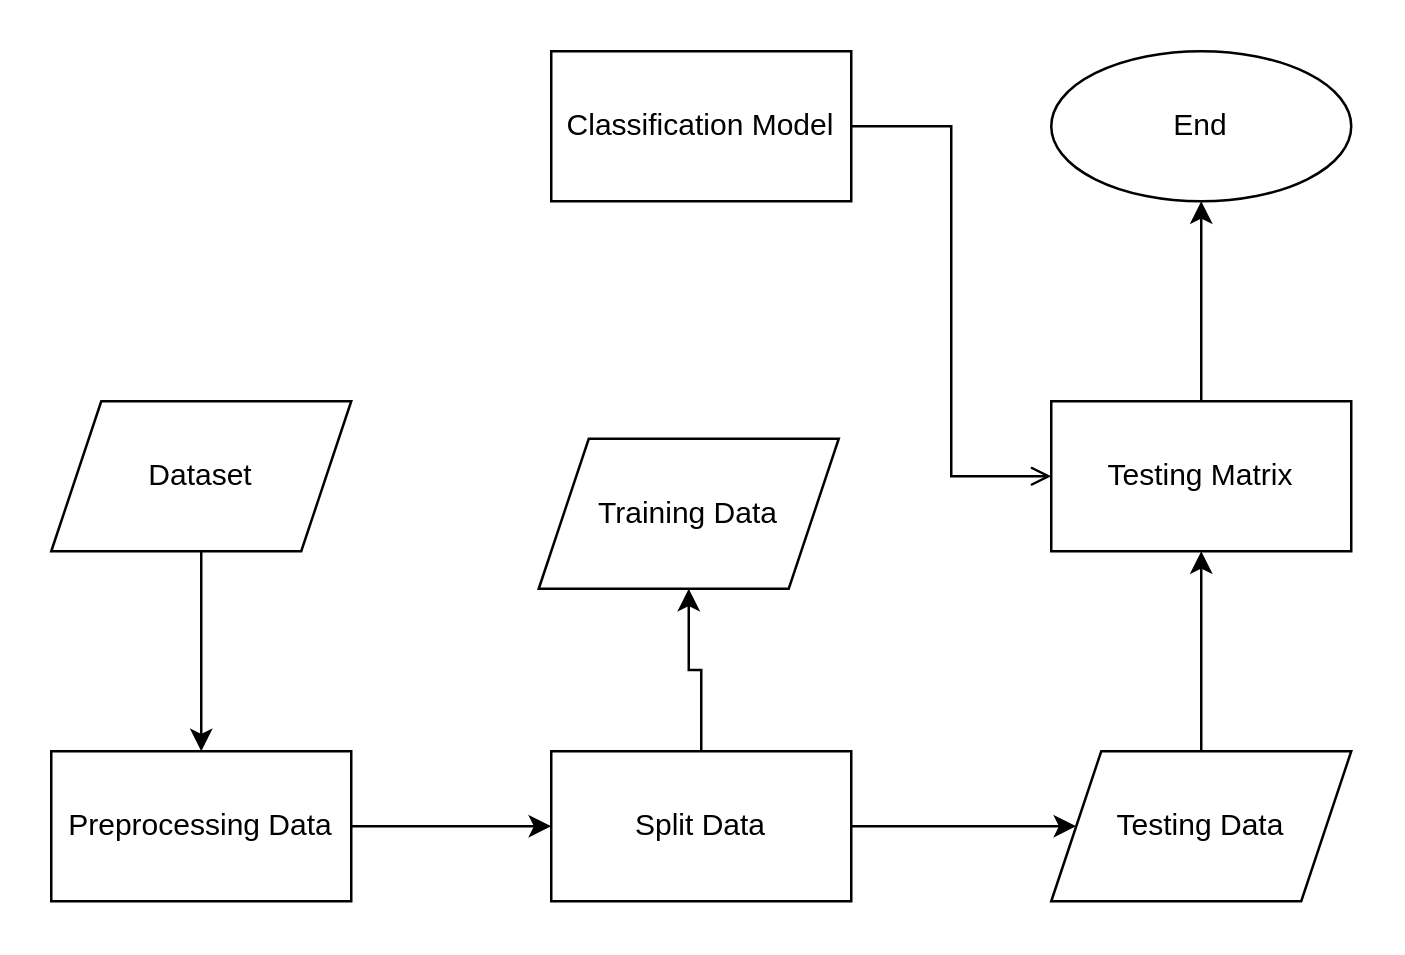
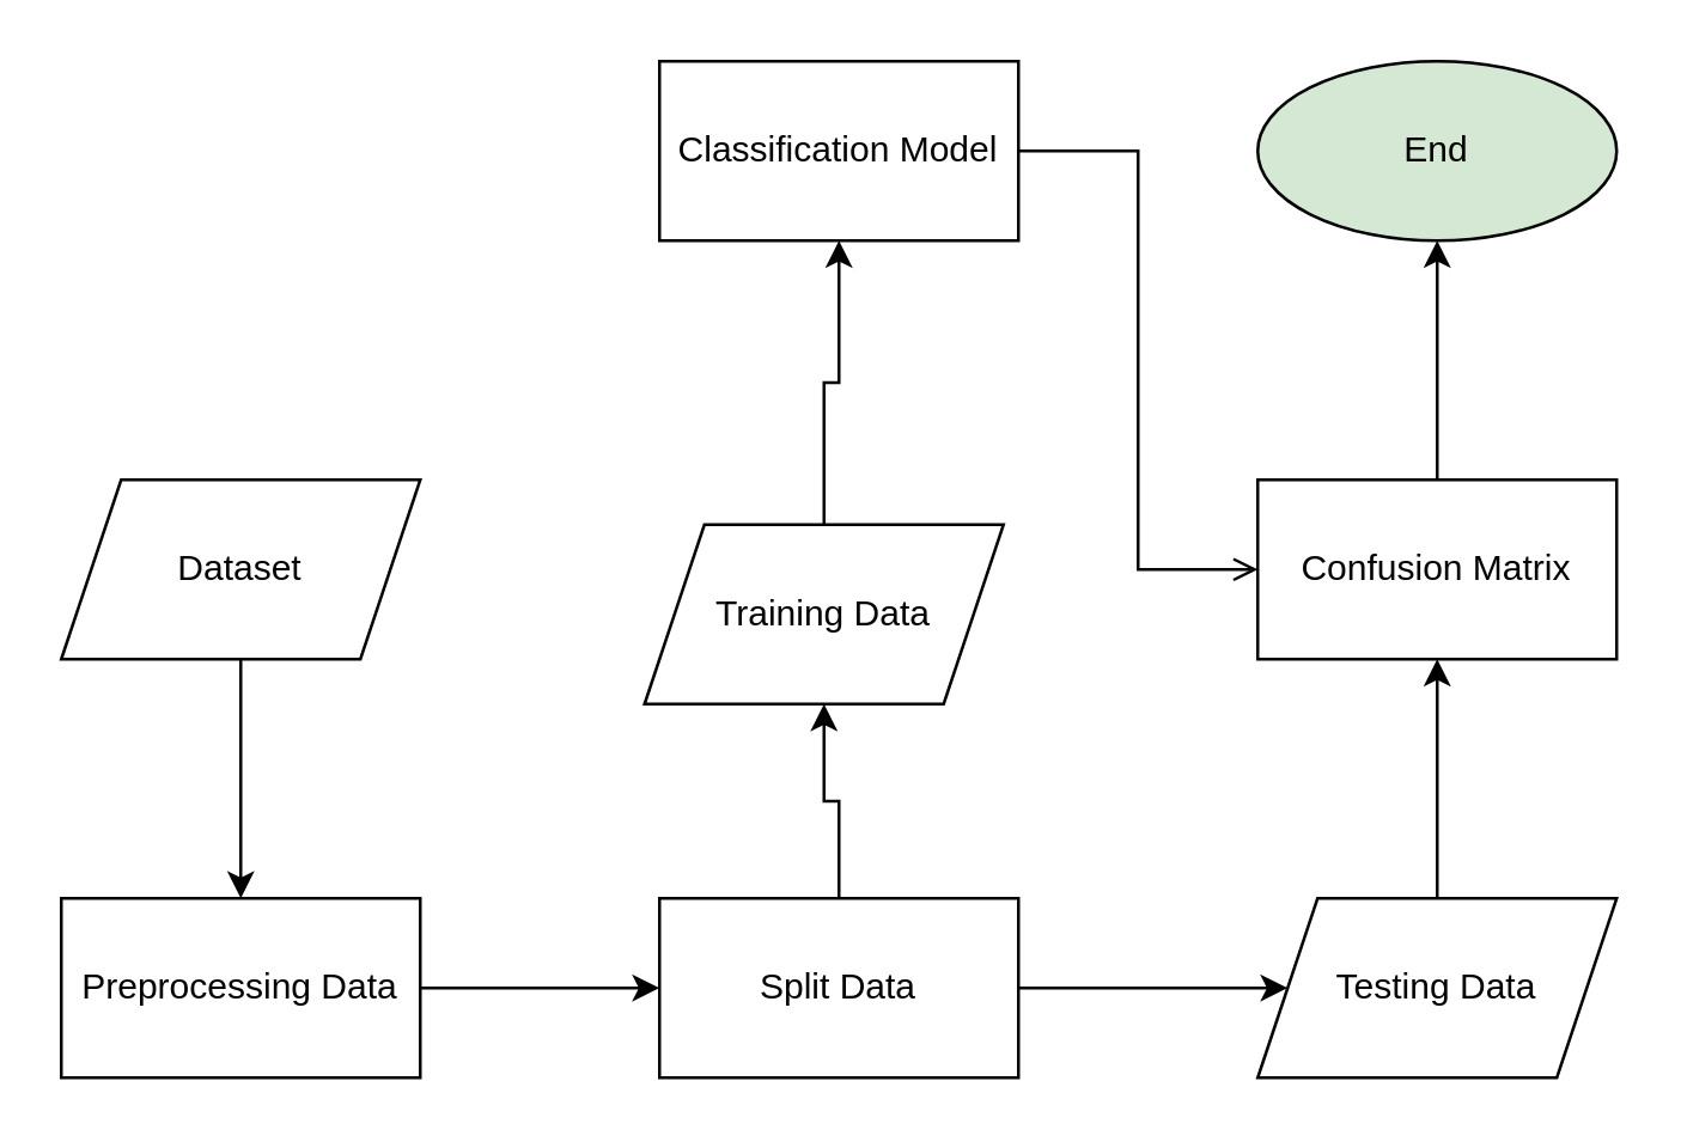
- <mxCell id="17" value="End" style="ellipse;whiteSpace=wrap;html=1;" vertex="1" parent="1"><mxGeometry x="420" y="20" width="120" height="60" as="geometry" /></mxCell>
+ <mxCell id="17" value="End" style="ellipse;whiteSpace=wrap;html=1;fillColor=#d5e8d4;" vertex="1" parent="1"><mxGeometry x="420" y="20" width="120" height="60" as="geometry" /></mxCell>
+ <mxCell id="9" value="" style="edgeStyle=orthogonalEdgeStyle;rounded=0;orthogonalLoop=1;jettySize=auto;html=1;" edge="1" parent="1" source="10" target="14"><mxGeometry relative="1" as="geometry" /></mxCell>
- <mxCell id="16" value="Testing Matrix" style="whiteSpace=wrap;html=1;" vertex="1" parent="1"><mxGeometry x="420" y="160" width="120" height="60" as="geometry" /></mxCell>
+ <mxCell id="16" value="Confusion Matrix" style="whiteSpace=wrap;html=1;" vertex="1" parent="1"><mxGeometry x="420" y="160" width="120" height="60" as="geometry" /></mxCell>
